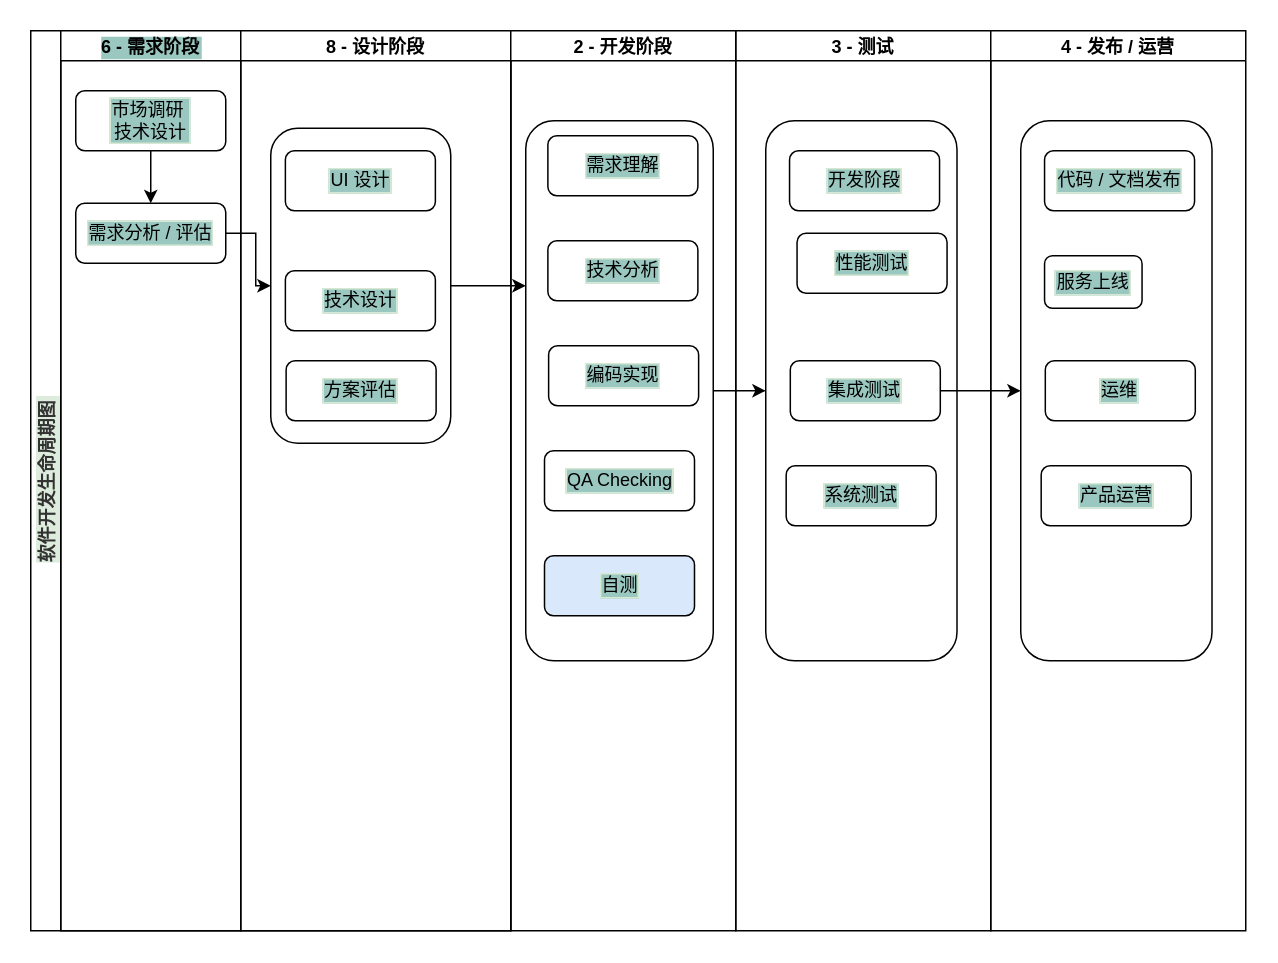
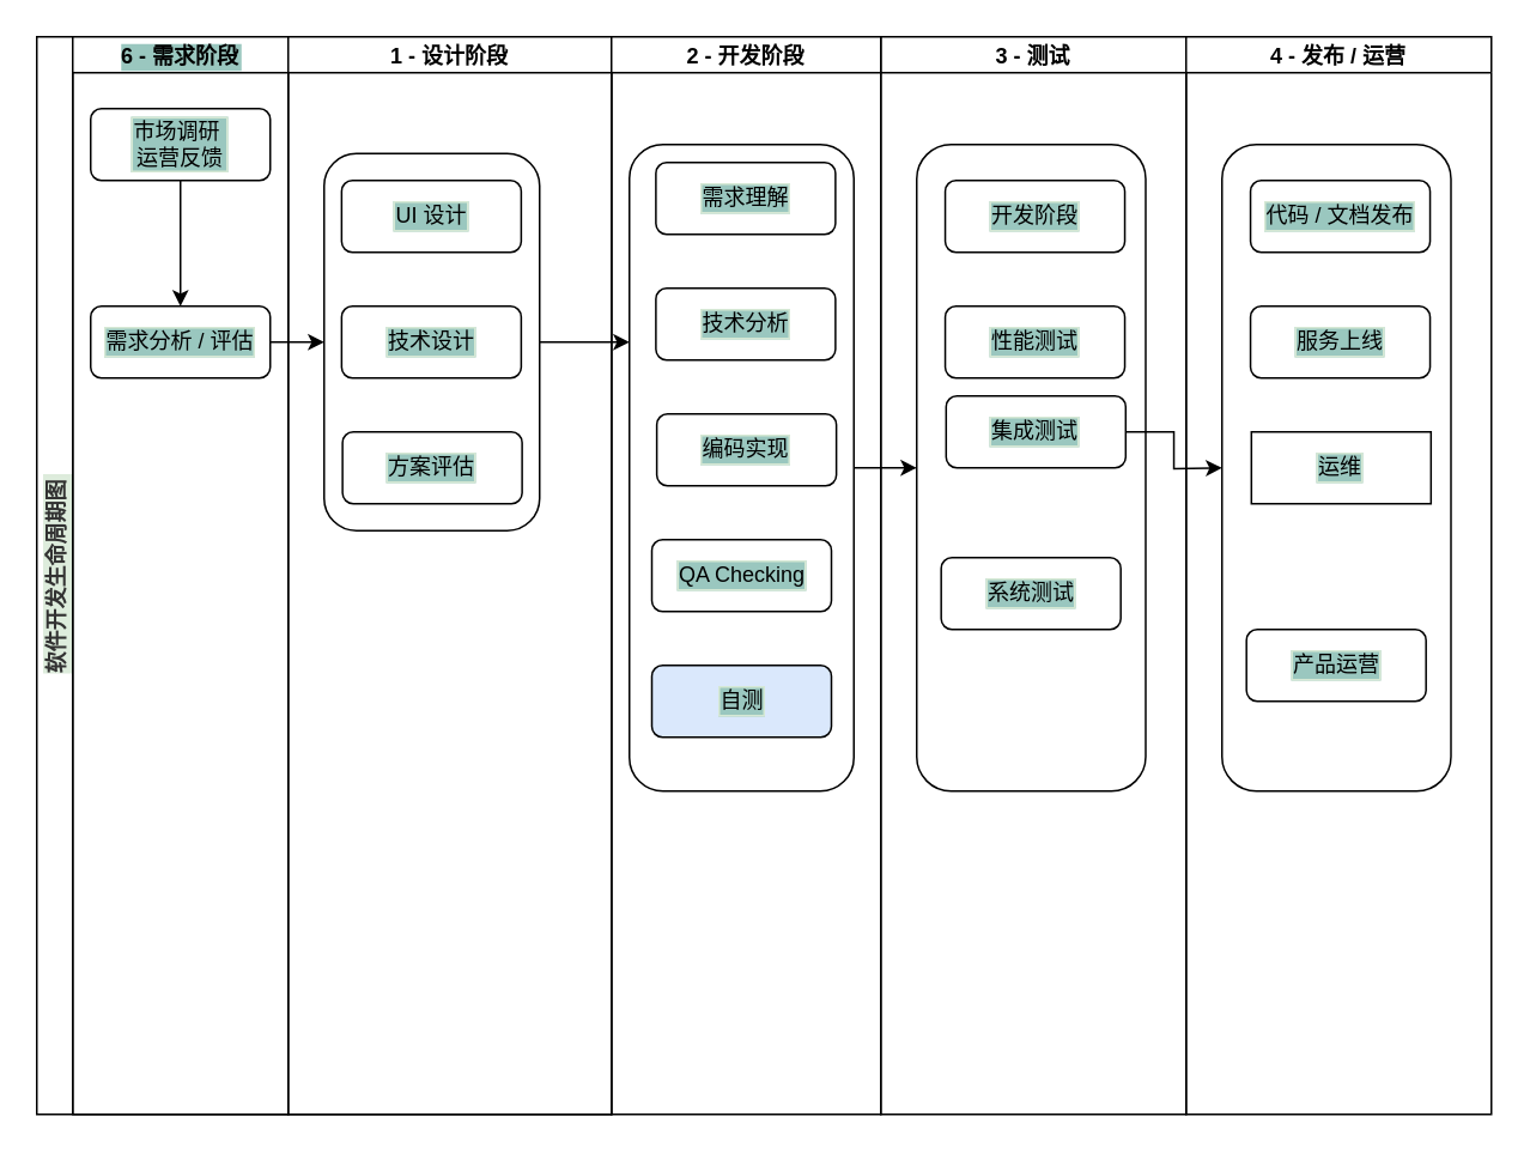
- <mxCell id="7" value="8 - 设计阶段" style="swimlane;startSize=20;" vertex="1" parent="2"><mxGeometry x="140" width="180" height="600" as="geometry" /></mxCell>
+ <mxCell id="7" value="1 - 设计阶段" style="swimlane;startSize=20;" vertex="1" parent="2"><mxGeometry x="140" width="180" height="600" as="geometry" /></mxCell>
- <mxCell id="4" value="市场调研&amp;nbsp;&lt;br&gt;技术设计" style="rounded=1;whiteSpace=wrap;html=1;labelBackgroundColor=#9AC7BF;labelBorderColor=#D5E8D4;" vertex="1" parent="3"><mxGeometry x="10" y="40" width="100" height="40" as="geometry" /></mxCell>
+ <mxCell id="4" value="市场调研&amp;nbsp;&lt;br&gt;运营反馈" style="rounded=1;whiteSpace=wrap;html=1;labelBackgroundColor=#9AC7BF;labelBorderColor=#D5E8D4;" vertex="1" parent="3"><mxGeometry x="10" y="40" width="100" height="40" as="geometry" /></mxCell>
- <mxCell id="5" value="需求分析 / 评估" style="whiteSpace=wrap;html=1;rounded=1;labelBackgroundColor=#9AC7BF;labelBorderColor=#D5E8D4;" vertex="1" parent="3"><mxGeometry x="10" y="115" width="100" height="40" as="geometry" /></mxCell>
+ <mxCell id="5" value="需求分析 / 评估" style="whiteSpace=wrap;html=1;rounded=1;labelBackgroundColor=#9AC7BF;labelBorderColor=#D5E8D4;" vertex="1" parent="3"><mxGeometry x="10" y="150" width="100" height="40" as="geometry" /></mxCell>
- <mxCell id="16" value="性能测试" style="rounded=1;whiteSpace=wrap;html=1;labelBackgroundColor=#9AC7BF;labelBorderColor=#D5E8D4;" vertex="1" parent="13"><mxGeometry x="40.87" y="135" width="100" height="40" as="geometry" /></mxCell>
+ <mxCell id="16" value="性能测试" style="rounded=1;whiteSpace=wrap;html=1;labelBackgroundColor=#9AC7BF;labelBorderColor=#D5E8D4;" vertex="1" parent="13"><mxGeometry x="35.87" y="150" width="100" height="40" as="geometry" /></mxCell>
- <mxCell id="31" value="服务上线" style="rounded=1;whiteSpace=wrap;html=1;labelBackgroundColor=#9AC7BF;labelBorderColor=#D5E8D4;" vertex="1" parent="28"><mxGeometry x="35.87" y="150" width="65" height="35" as="geometry" /></mxCell>
+ <mxCell id="31" value="服务上线" style="rounded=1;whiteSpace=wrap;html=1;labelBackgroundColor=#9AC7BF;labelBorderColor=#D5E8D4;" vertex="1" parent="28"><mxGeometry x="35.87" y="150" width="100" height="40" as="geometry" /></mxCell>
- <mxCell id="10" value="技术设计" style="rounded=1;whiteSpace=wrap;html=1;labelBackgroundColor=#9AC7BF;labelBorderColor=#D5E8D4;" vertex="1" parent="7"><mxGeometry x="29.75" y="160" width="100" height="40" as="geometry" /></mxCell>
+ <mxCell id="10" value="技术设计" style="rounded=1;whiteSpace=wrap;html=1;labelBackgroundColor=#9AC7BF;labelBorderColor=#D5E8D4;" vertex="1" parent="7"><mxGeometry x="29.75" y="150" width="100" height="40" as="geometry" /></mxCell>
- <mxCell id="17" value="集成测试" style="rounded=1;whiteSpace=wrap;html=1;labelBackgroundColor=#9AC7BF;labelBorderColor=#D5E8D4;" vertex="1" parent="13"><mxGeometry x="36.37" y="220" width="100" height="40" as="geometry" /></mxCell>
+ <mxCell id="17" value="集成测试" style="rounded=1;whiteSpace=wrap;html=1;labelBackgroundColor=#9AC7BF;labelBorderColor=#D5E8D4;" vertex="1" parent="13"><mxGeometry x="36.37" y="200" width="100" height="40" as="geometry" /></mxCell>
- <mxCell id="32" value="运维" style="rounded=1;whiteSpace=wrap;html=1;labelBackgroundColor=#9AC7BF;labelBorderColor=#D5E8D4;" vertex="1" parent="28"><mxGeometry x="36.37" y="220" width="100" height="40" as="geometry" /></mxCell>
+ <mxCell id="32" value="运维" style="whiteSpace=wrap;html=1;labelBackgroundColor=#9AC7BF;labelBorderColor=#D5E8D4;rounded=0;" vertex="1" parent="28"><mxGeometry x="36.37" y="220" width="100" height="40" as="geometry" /></mxCell>
- <mxCell id="33" value="产品运营" style="rounded=1;whiteSpace=wrap;html=1;labelBackgroundColor=#9AC7BF;labelBorderColor=#D5E8D4;" vertex="1" parent="28"><mxGeometry x="33.62" y="290" width="100" height="40" as="geometry" /></mxCell>
+ <mxCell id="33" value="产品运营" style="rounded=1;whiteSpace=wrap;html=1;labelBackgroundColor=#9AC7BF;labelBorderColor=#D5E8D4;" vertex="1" parent="28"><mxGeometry x="33.62" y="330" width="100" height="40" as="geometry" /></mxCell>
